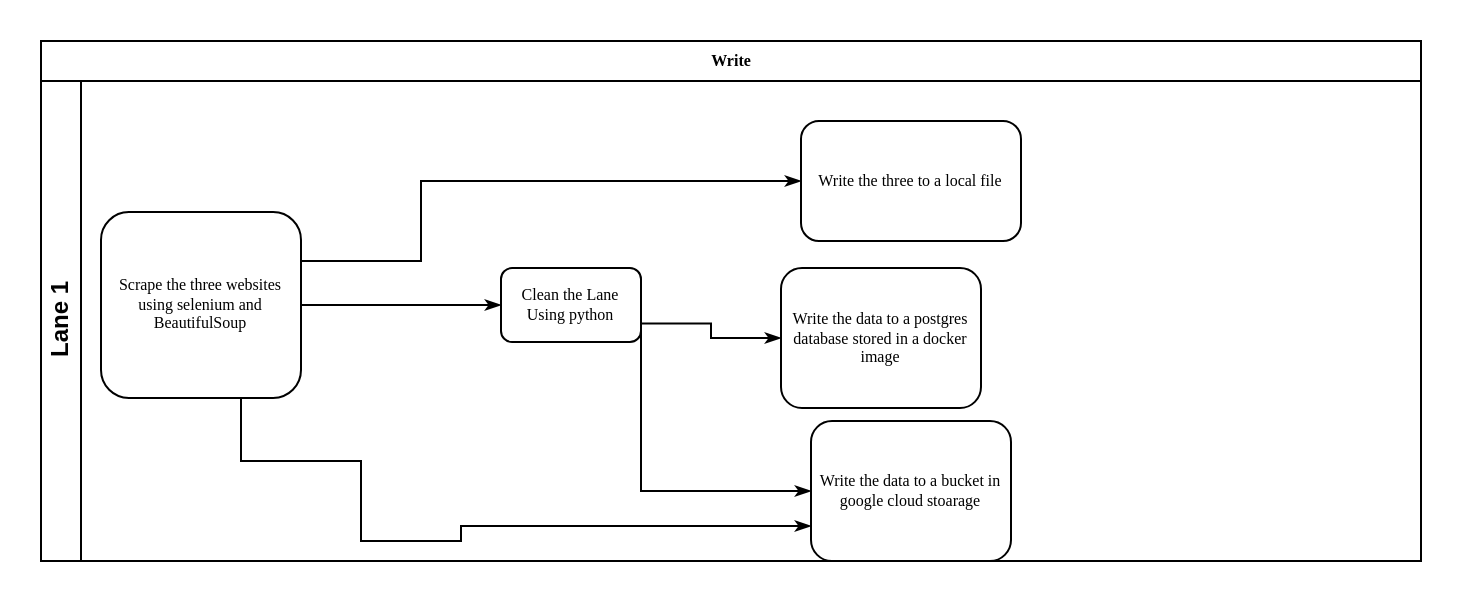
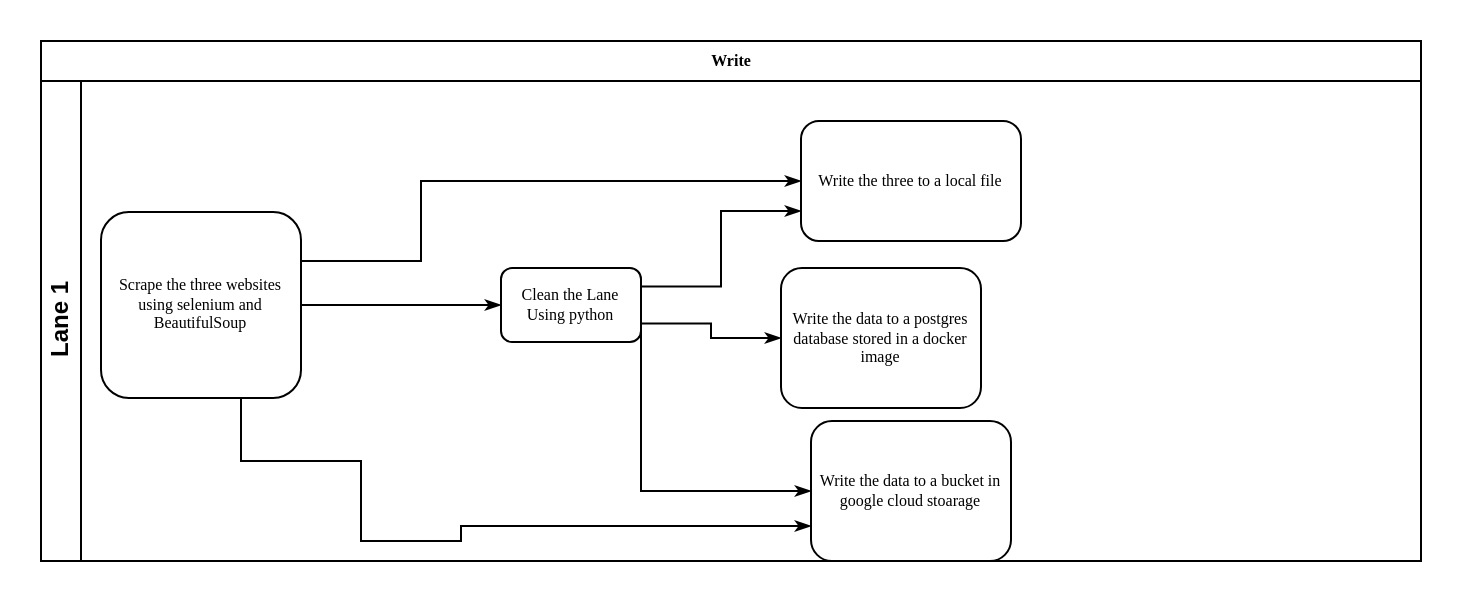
+ <mxCell id="13" style="edgeStyle=orthogonalEdgeStyle;rounded=0;html=1;labelBackgroundColor=none;startArrow=none;startFill=0;startSize=5;endArrow=classicThin;endFill=1;endSize=5;jettySize=auto;orthogonalLoop=1;strokeWidth=1;fontFamily=Verdana;fontSize=8;exitX=1;exitY=0.25;exitDx=0;exitDy=0;entryX=0;entryY=0.75;entryDx=0;entryDy=0;" edge="1" parent="3" source="5" target="8"><mxGeometry relative="1" as="geometry"><mxPoint x="310" y="131" as="sourcePoint" /><mxPoint x="380" y="139" as="targetPoint" /></mxGeometry></mxCell>
